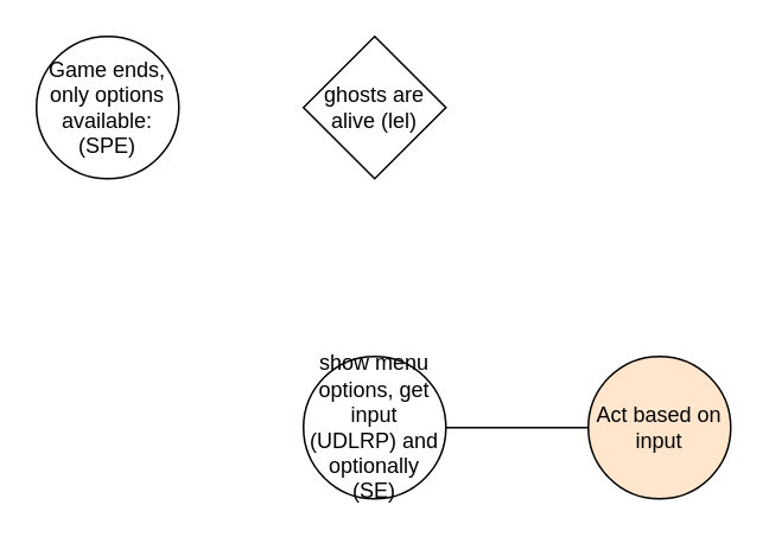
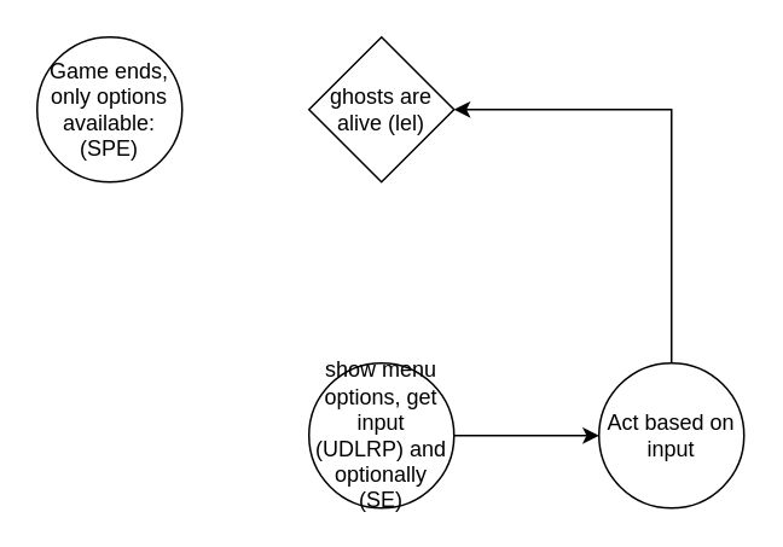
+ <mxCell id="4" style="edgeStyle=orthogonalEdgeStyle;rounded=0;orthogonalLoop=1;jettySize=auto;html=1;exitX=0.5;exitY=0;exitDx=0;exitDy=0;entryX=1;entryY=0.5;entryDx=0;entryDy=0;" parent="1" source="5" target="6" edge="1"><mxGeometry relative="1" as="geometry" /></mxCell>
- <mxCell id="2" value="" style="edgeStyle=orthogonalEdgeStyle;rounded=0;orthogonalLoop=1;jettySize=auto;html=1;endArrow=none;" parent="1" source="3" target="5" edge="1"><mxGeometry relative="1" as="geometry" /></mxCell>
+ <mxCell id="2" value="" style="edgeStyle=orthogonalEdgeStyle;rounded=0;orthogonalLoop=1;jettySize=auto;html=1;" parent="1" source="3" target="5" edge="1"><mxGeometry relative="1" as="geometry" /></mxCell>
- <mxCell id="5" value="Act based on input" style="ellipse;whiteSpace=wrap;html=1;aspect=fixed;fillColor=#ffe6cc;" parent="1" vertex="1"><mxGeometry x="330" y="200" width="80" height="80" as="geometry" /></mxCell>
+ <mxCell id="5" value="Act based on input" style="ellipse;whiteSpace=wrap;html=1;aspect=fixed;" parent="1" vertex="1"><mxGeometry x="330" y="200" width="80" height="80" as="geometry" /></mxCell>
